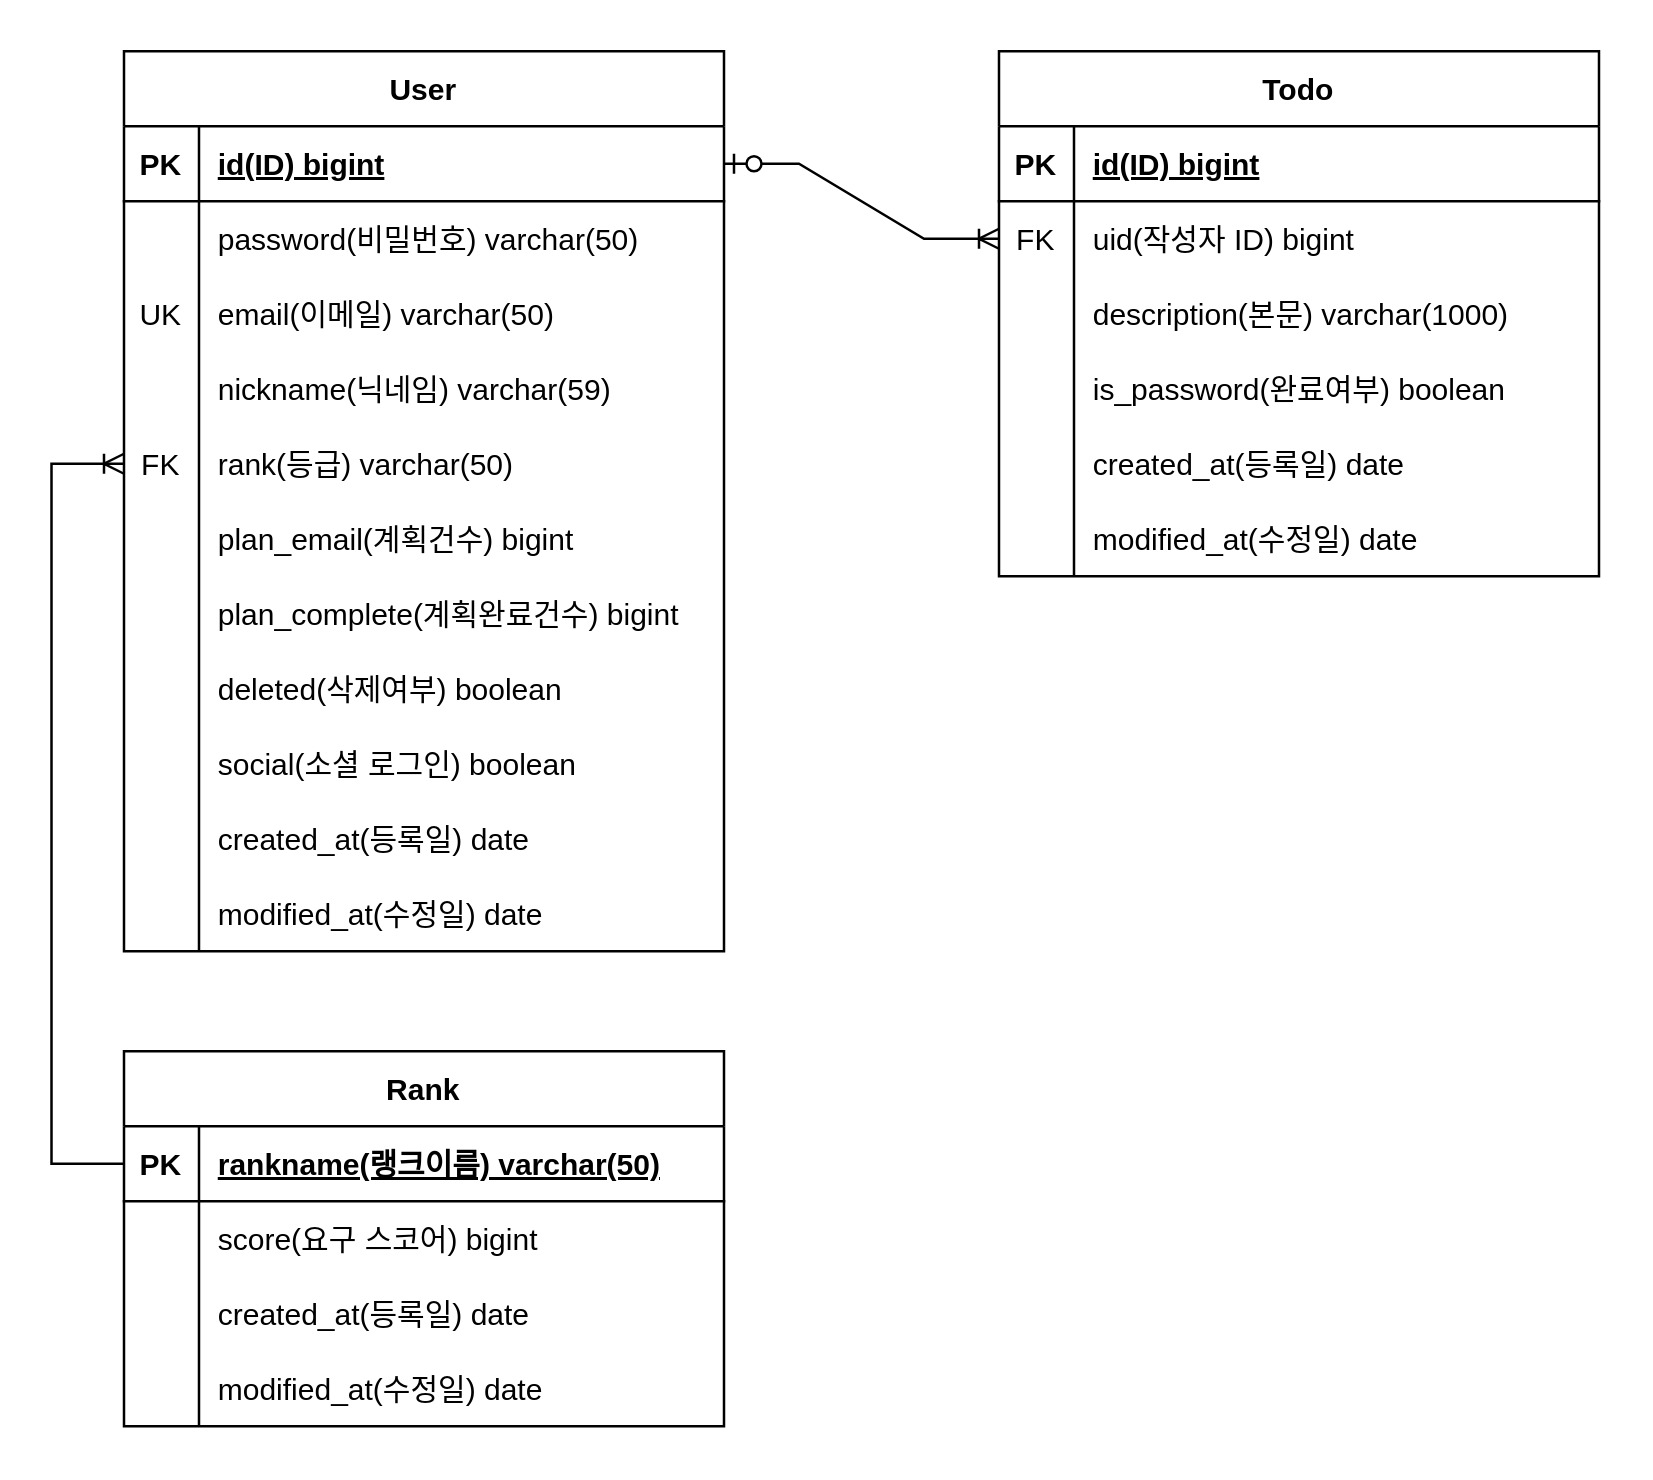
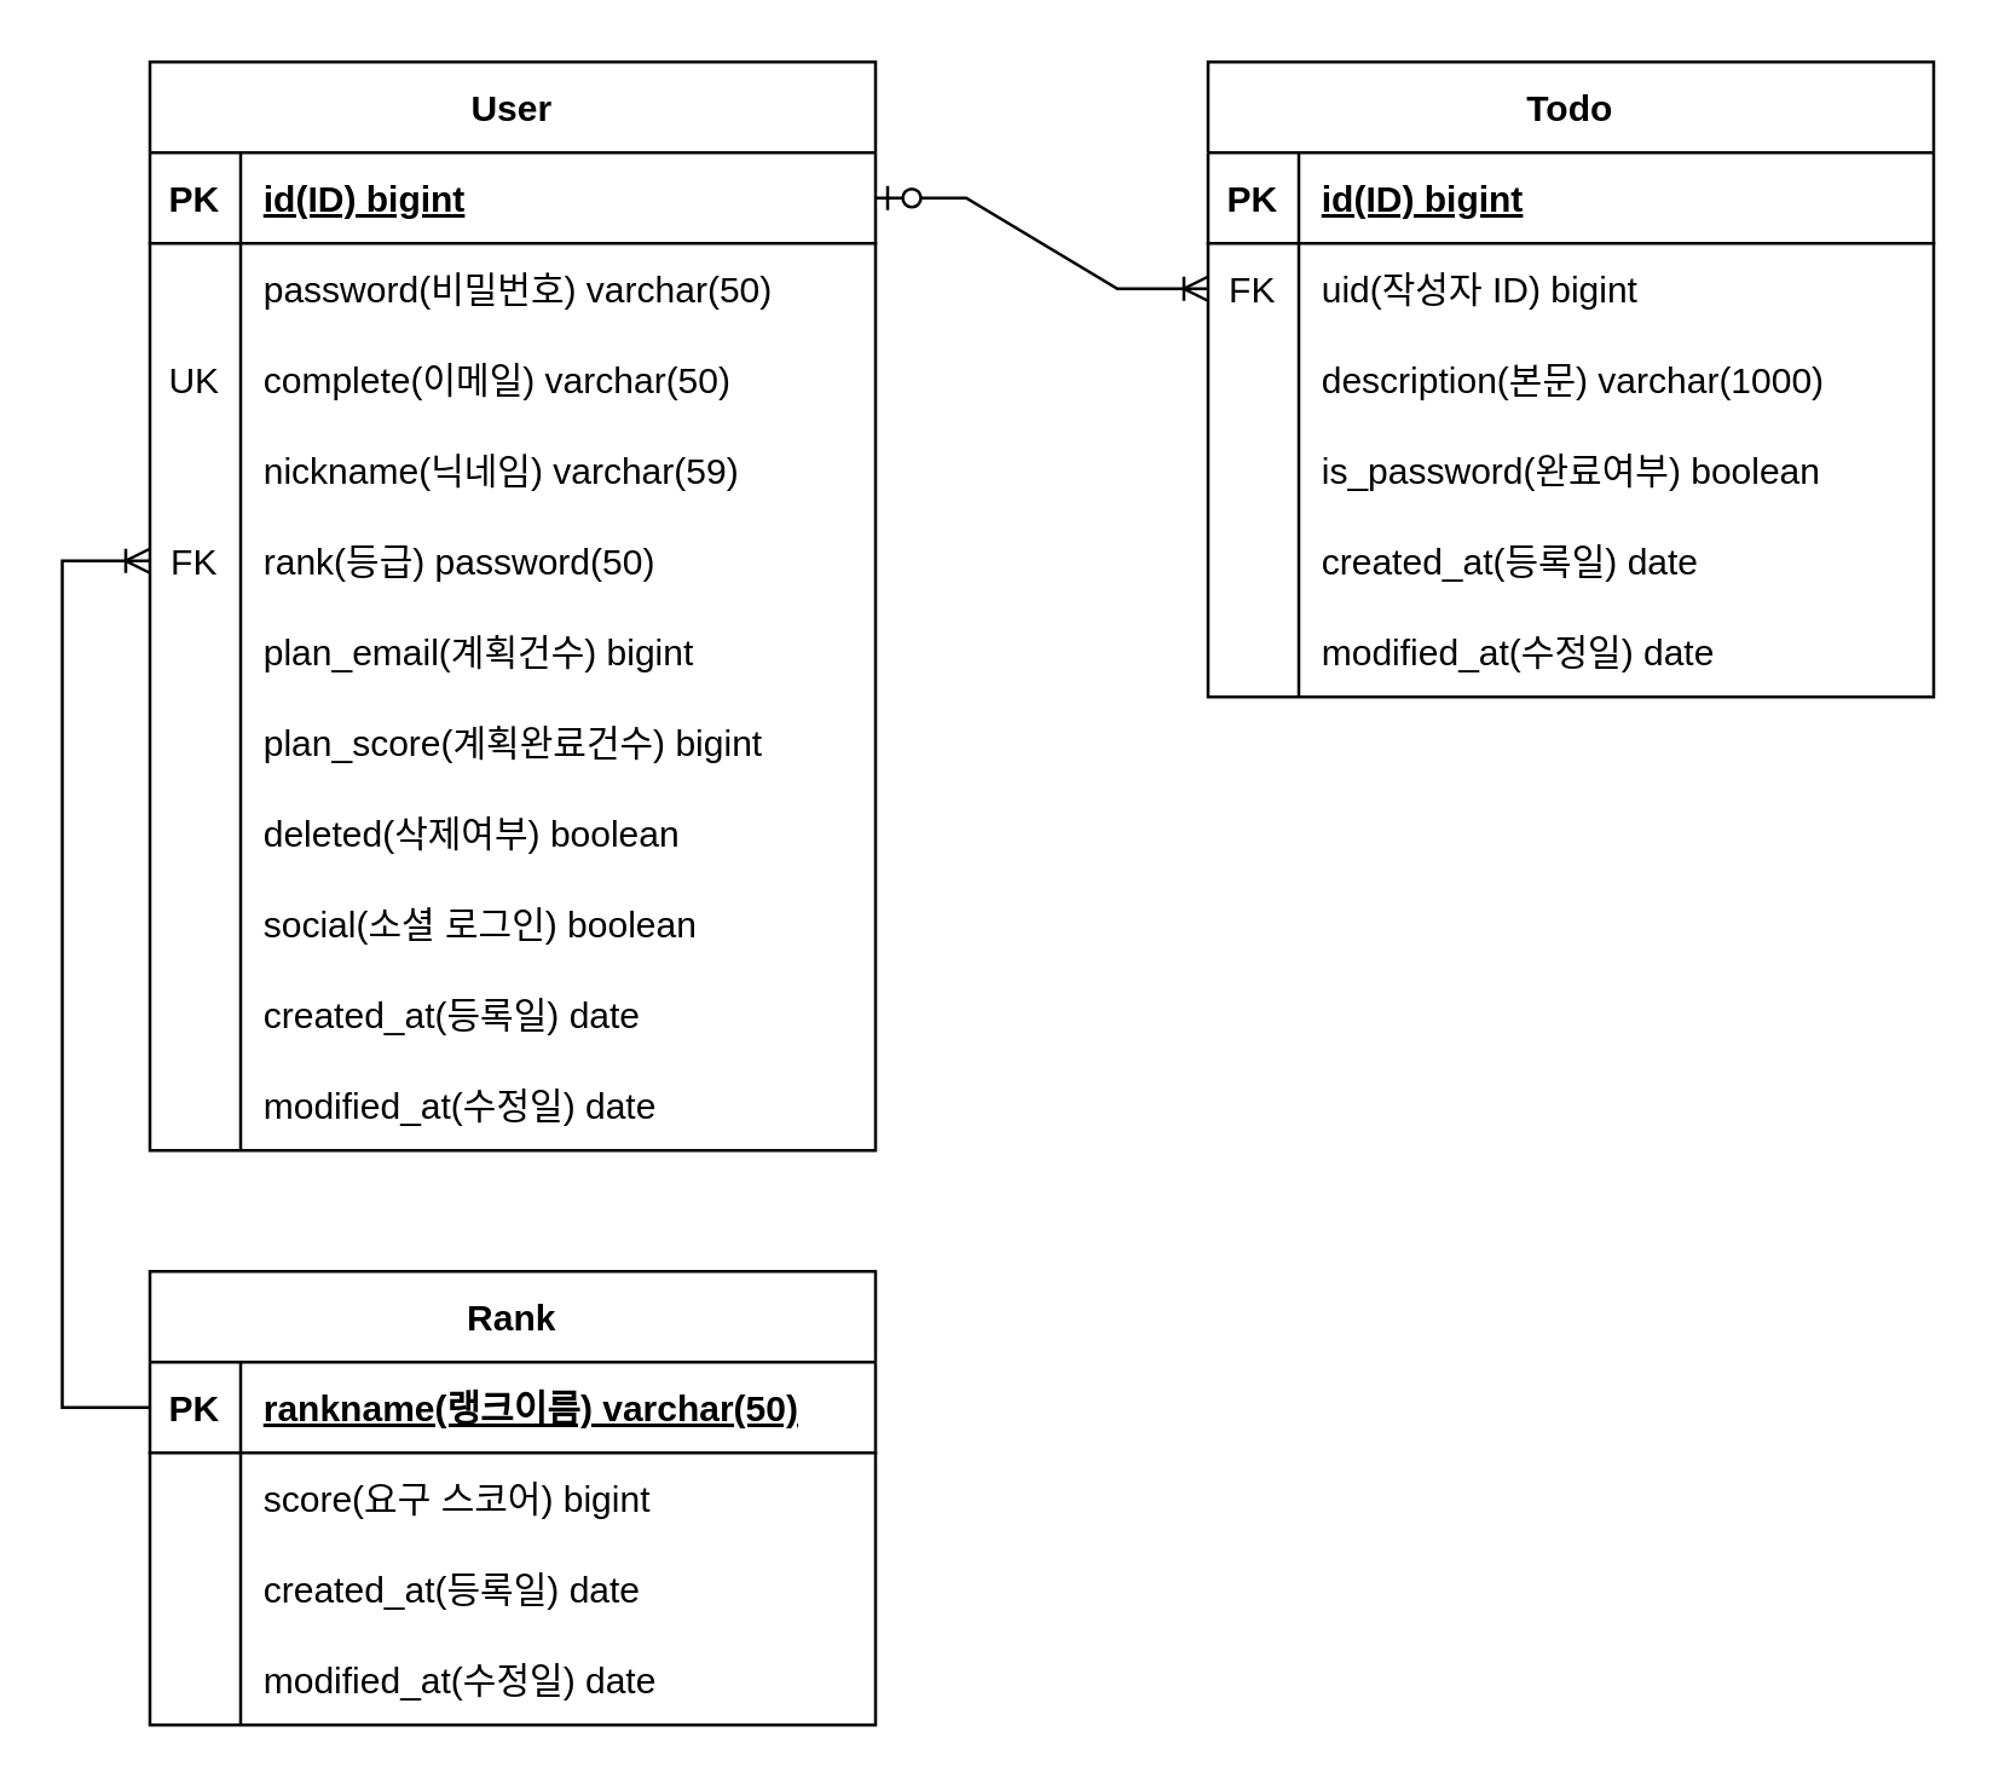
- <mxCell id="11" value="email(이메일) varchar(50)" style="shape=partialRectangle;connectable=0;fillColor=none;top=0;left=0;bottom=0;right=0;align=left;spacingLeft=6;overflow=hidden;" vertex="1" parent="9"><mxGeometry x="30" width="210" height="30" as="geometry"><mxRectangle width="210" height="30" as="alternateBounds" /></mxGeometry></mxCell>
+ <mxCell id="11" value="complete(이메일) varchar(50)" style="shape=partialRectangle;connectable=0;fillColor=none;top=0;left=0;bottom=0;right=0;align=left;spacingLeft=6;overflow=hidden;" vertex="1" parent="9"><mxGeometry x="30" width="210" height="30" as="geometry"><mxRectangle width="210" height="30" as="alternateBounds" /></mxGeometry></mxCell>
- <mxCell id="17" value="rank(등급) varchar(50)" style="shape=partialRectangle;connectable=0;fillColor=none;top=0;left=0;bottom=0;right=0;align=left;spacingLeft=6;overflow=hidden;" vertex="1" parent="15"><mxGeometry x="30" width="210" height="30" as="geometry"><mxRectangle width="210" height="30" as="alternateBounds" /></mxGeometry></mxCell>
+ <mxCell id="17" value="rank(등급) password(50)" style="shape=partialRectangle;connectable=0;fillColor=none;top=0;left=0;bottom=0;right=0;align=left;spacingLeft=6;overflow=hidden;" vertex="1" parent="15"><mxGeometry x="30" width="210" height="30" as="geometry"><mxRectangle width="210" height="30" as="alternateBounds" /></mxGeometry></mxCell>
- <mxCell id="23" value="plan_complete(계획완료건수) bigint" style="shape=partialRectangle;connectable=0;fillColor=none;top=0;left=0;bottom=0;right=0;align=left;spacingLeft=6;overflow=hidden;" vertex="1" parent="21"><mxGeometry x="30" width="210" height="30" as="geometry"><mxRectangle width="210" height="30" as="alternateBounds" /></mxGeometry></mxCell>
+ <mxCell id="23" value="plan_score(계획완료건수) bigint" style="shape=partialRectangle;connectable=0;fillColor=none;top=0;left=0;bottom=0;right=0;align=left;spacingLeft=6;overflow=hidden;" vertex="1" parent="21"><mxGeometry x="30" width="210" height="30" as="geometry"><mxRectangle width="210" height="30" as="alternateBounds" /></mxGeometry></mxCell>
